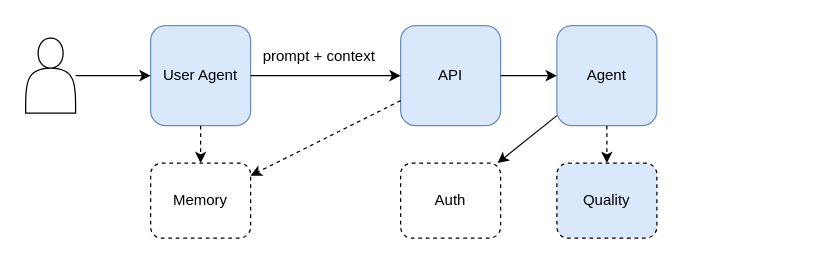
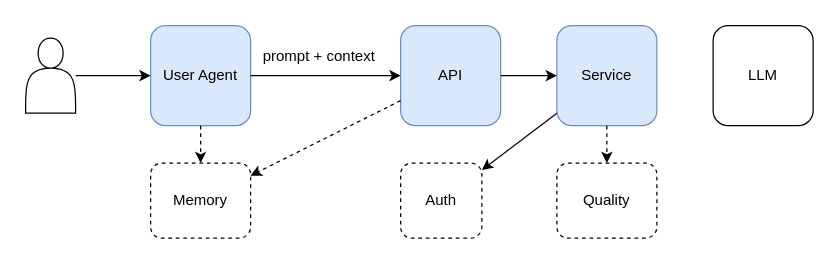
- <mxCell id="6" value="Agent" style="rounded=1;whiteSpace=wrap;html=1;fillColor=#dae8fc;strokeColor=#6c8ebf;" vertex="1" parent="1"><mxGeometry x="445" y="20" width="80" height="80" as="geometry" /></mxCell>
+ <mxCell id="6" value="Service" style="rounded=1;whiteSpace=wrap;html=1;fillColor=#dae8fc;strokeColor=#6c8ebf;" vertex="1" parent="1"><mxGeometry x="445" y="20" width="80" height="80" as="geometry" /></mxCell>
+ <mxCell id="5" value="LLM" style="rounded=1;whiteSpace=wrap;html=1;" vertex="1" parent="1"><mxGeometry x="570" y="20" width="80" height="80" as="geometry" /></mxCell>
- <mxCell id="14" value="Auth" style="rounded=1;whiteSpace=wrap;html=1;dashed=1;" vertex="1" parent="1"><mxGeometry x="320" y="130" width="80" height="60" as="geometry" /></mxCell>
+ <mxCell id="14" value="Auth" style="rounded=1;whiteSpace=wrap;html=1;dashed=1;" vertex="1" parent="1"><mxGeometry x="320" y="130" width="65" height="60" as="geometry" /></mxCell>
- <mxCell id="16" value="Quality" style="rounded=1;whiteSpace=wrap;html=1;dashed=1;fillColor=#dae8fc;" vertex="1" parent="1"><mxGeometry x="445" y="130" width="80" height="60" as="geometry" /></mxCell>
+ <mxCell id="16" value="Quality" style="rounded=1;whiteSpace=wrap;html=1;dashed=1;" vertex="1" parent="1"><mxGeometry x="445" y="130" width="80" height="60" as="geometry" /></mxCell>
